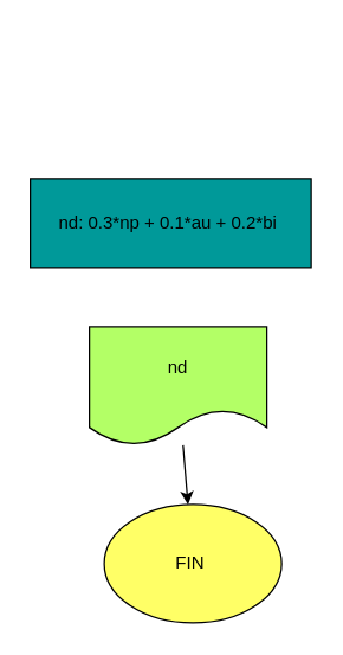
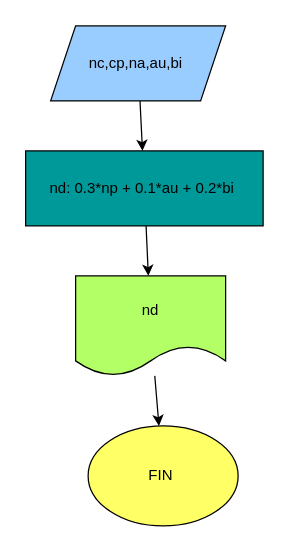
+ <mxCell id="5" value="nc,cp,na,au,bi&amp;nbsp;" style="shape=parallelogram;perimeter=parallelogramPerimeter;whiteSpace=wrap;html=1;fixedSize=1;fillColor=#99CCFF;" vertex="1" parent="1"><mxGeometry x="40" y="20" width="140" height="60" as="geometry" /></mxCell>
+ <mxCell id="4" value="" style="edgeStyle=none;html=1;" edge="1" parent="1" source="5" target="3"><mxGeometry relative="1" as="geometry" /></mxCell>
+ <mxCell id="2" value="" style="edgeStyle=none;html=1;" edge="1" parent="1" source="3" target="8"><mxGeometry relative="1" as="geometry" /></mxCell>
